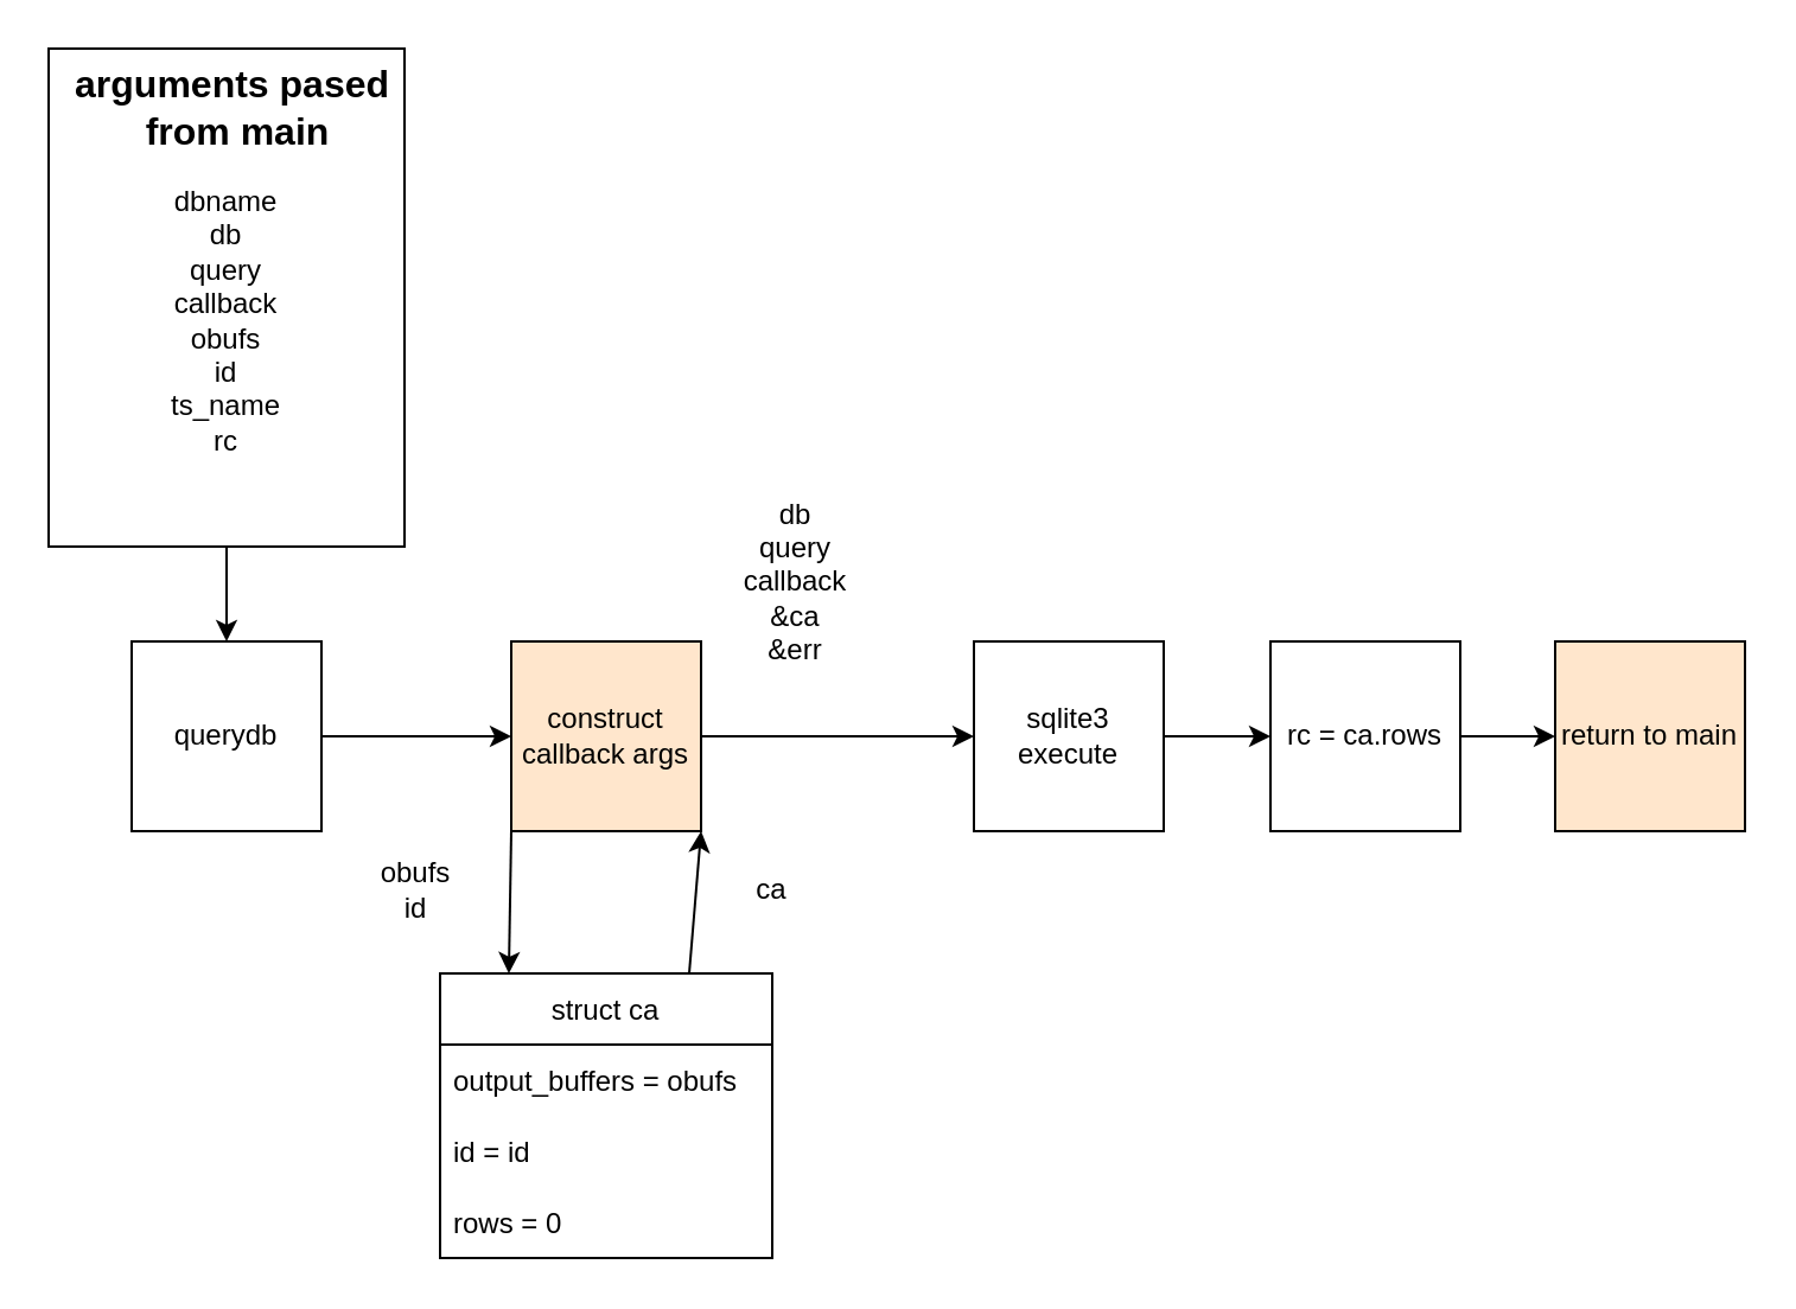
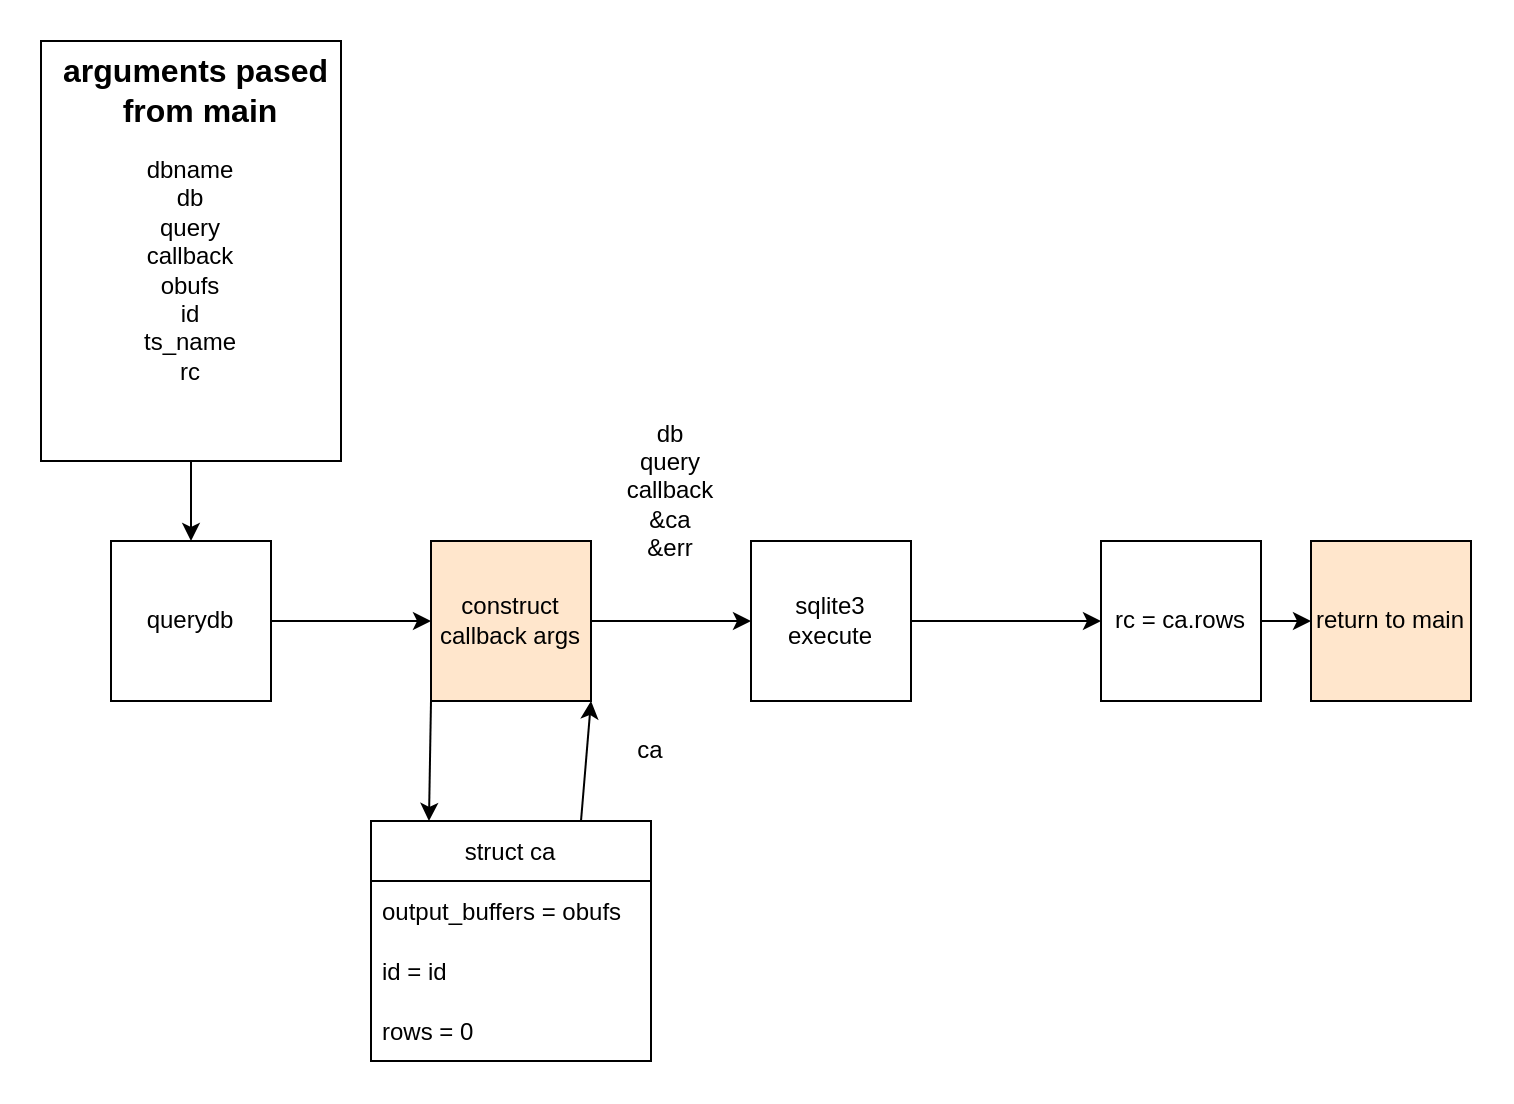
- <mxCell id="14" value="sqlite3 execute" style="whiteSpace=wrap;html=1;aspect=fixed;" vertex="1" parent="1"><mxGeometry x="410" y="270" width="80" height="80" as="geometry" /></mxCell>
+ <mxCell id="14" value="sqlite3 execute" style="whiteSpace=wrap;html=1;aspect=fixed;" vertex="1" parent="1"><mxGeometry x="375" y="270" width="80" height="80" as="geometry" /></mxCell>
- <mxCell id="18" value="rc = ca.rows" style="whiteSpace=wrap;html=1;aspect=fixed;" vertex="1" parent="1"><mxGeometry x="535" y="270" width="80" height="80" as="geometry" /></mxCell>
+ <mxCell id="18" value="rc = ca.rows" style="whiteSpace=wrap;html=1;aspect=fixed;" vertex="1" parent="1"><mxGeometry x="550" y="270" width="80" height="80" as="geometry" /></mxCell>
- <mxCell id="19" value="&lt;div&gt;obufs&lt;/div&gt;&lt;div&gt;id&lt;br&gt;&lt;/div&gt;" style="text;html=1;strokeColor=none;fillColor=none;align=center;verticalAlign=middle;whiteSpace=wrap;rounded=0;" vertex="1" parent="1"><mxGeometry x="145" y="360" width="60" height="30" as="geometry" /></mxCell>
